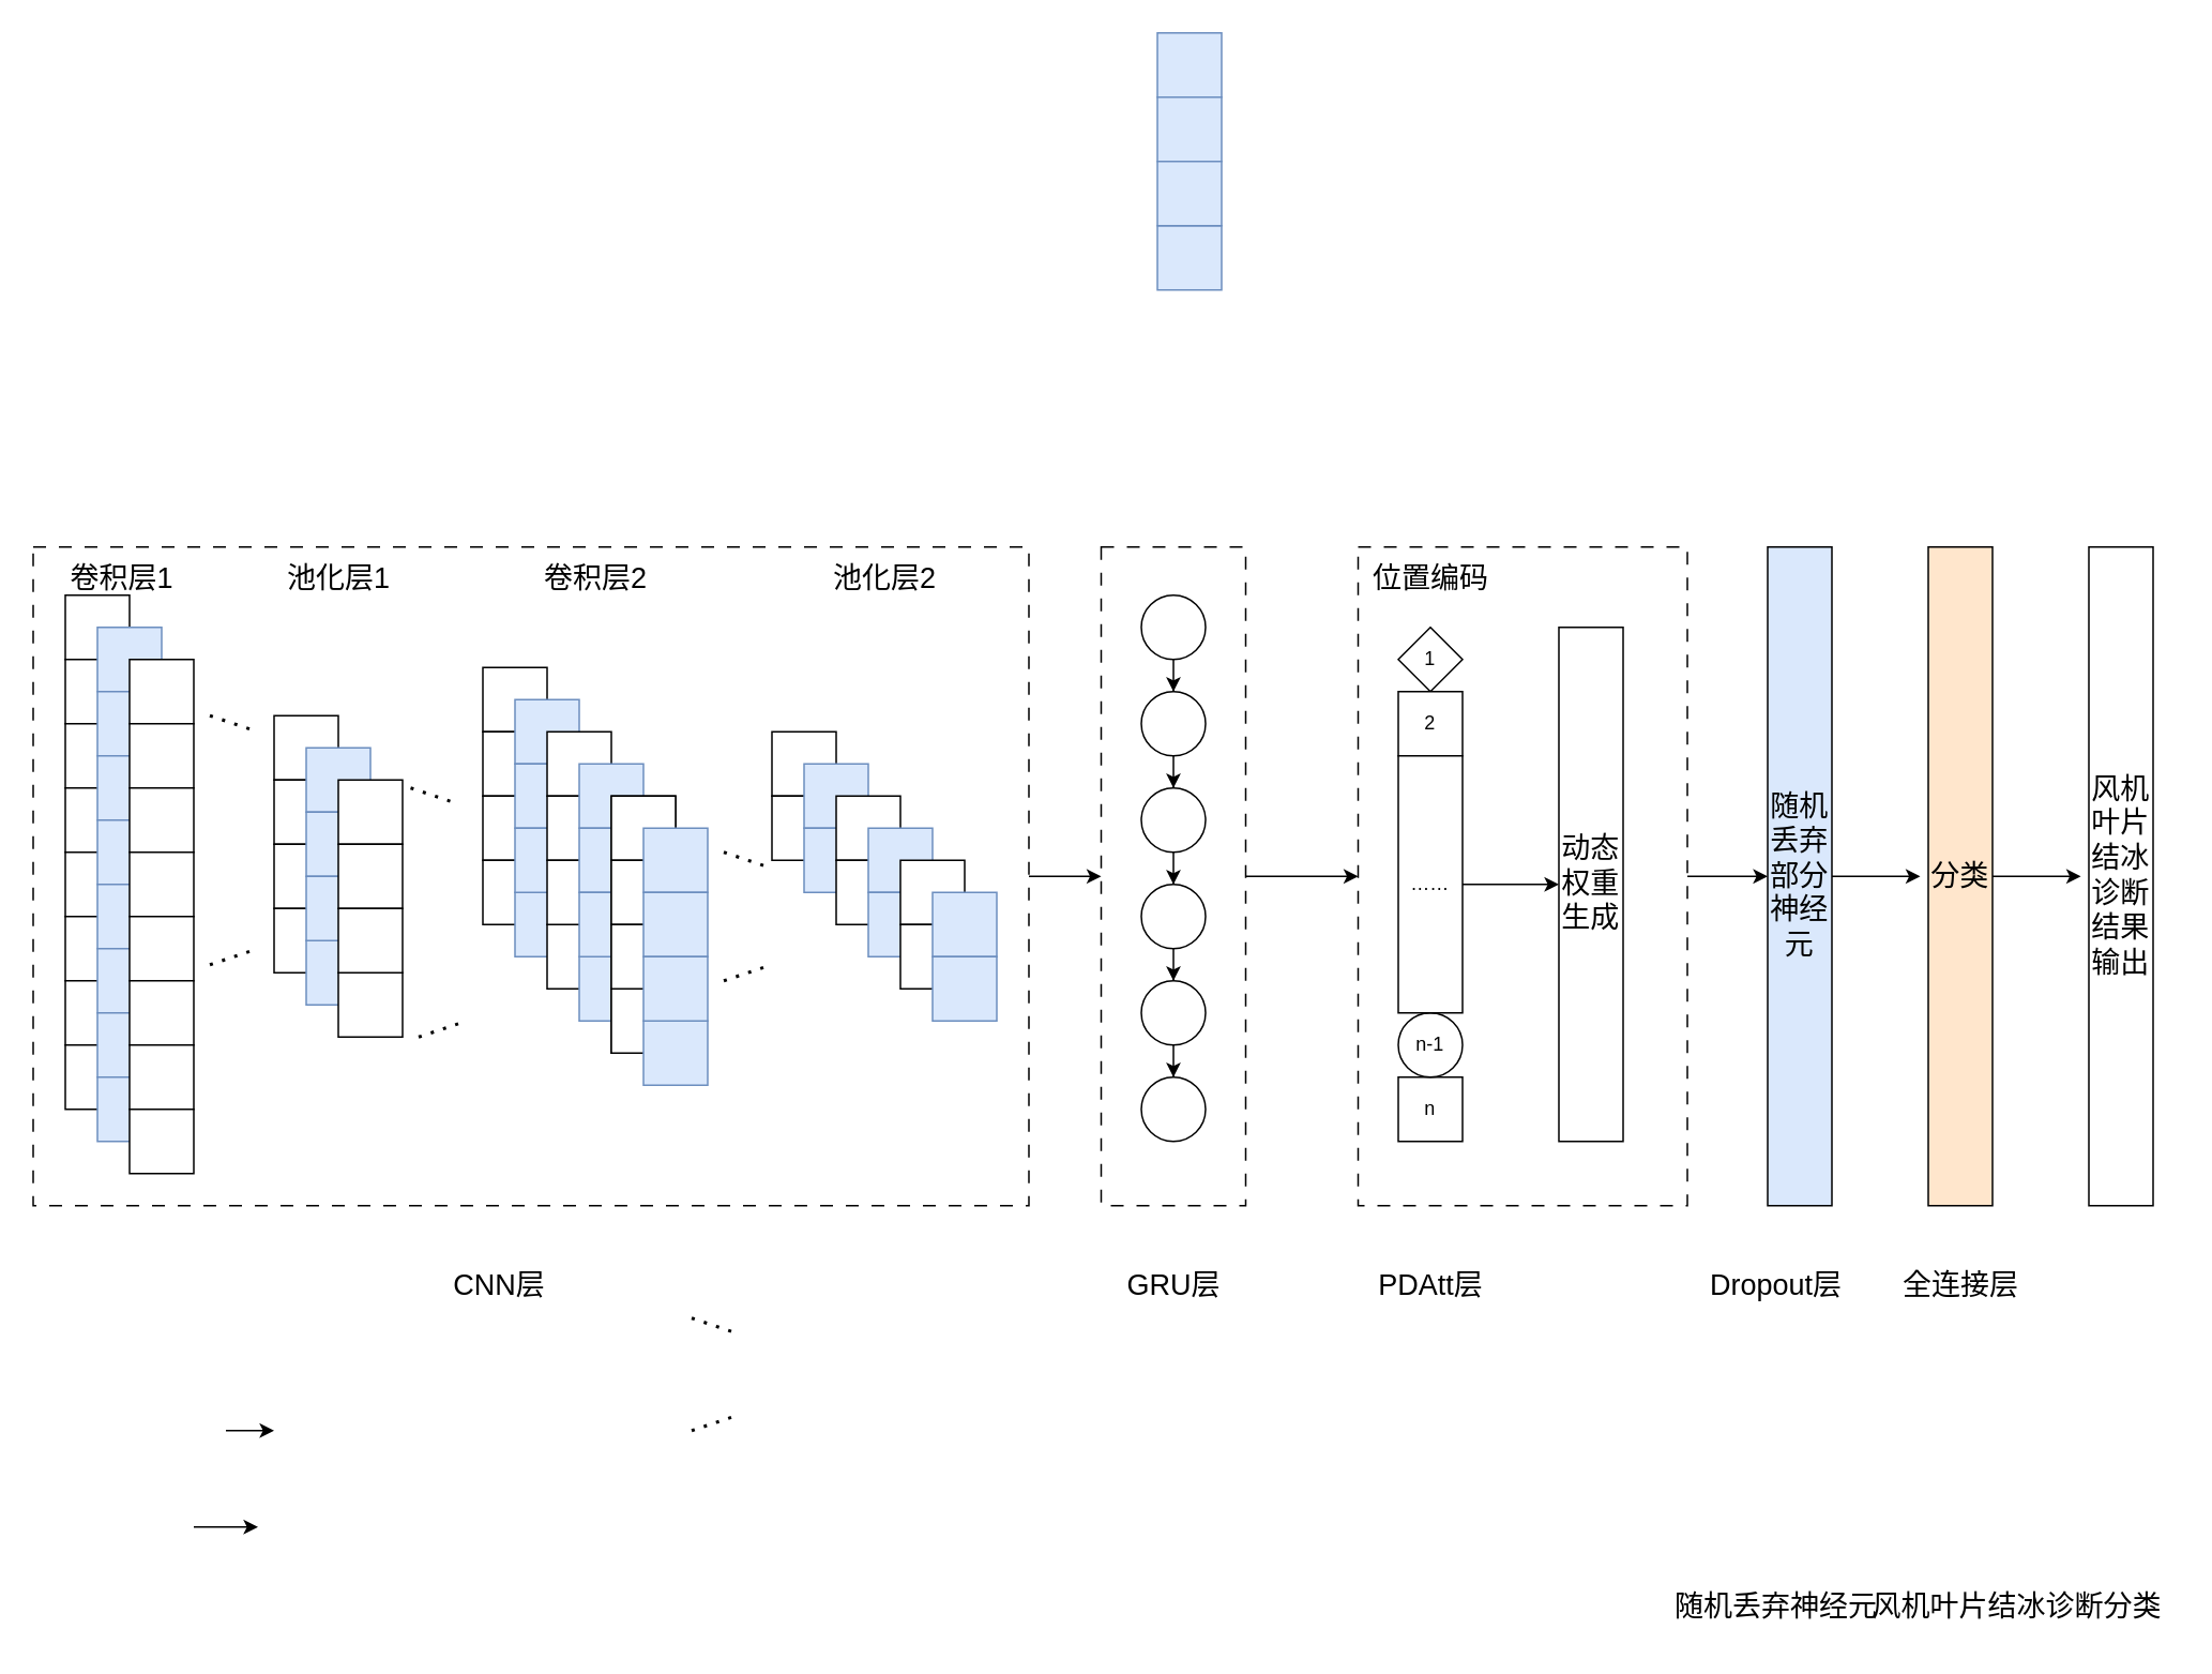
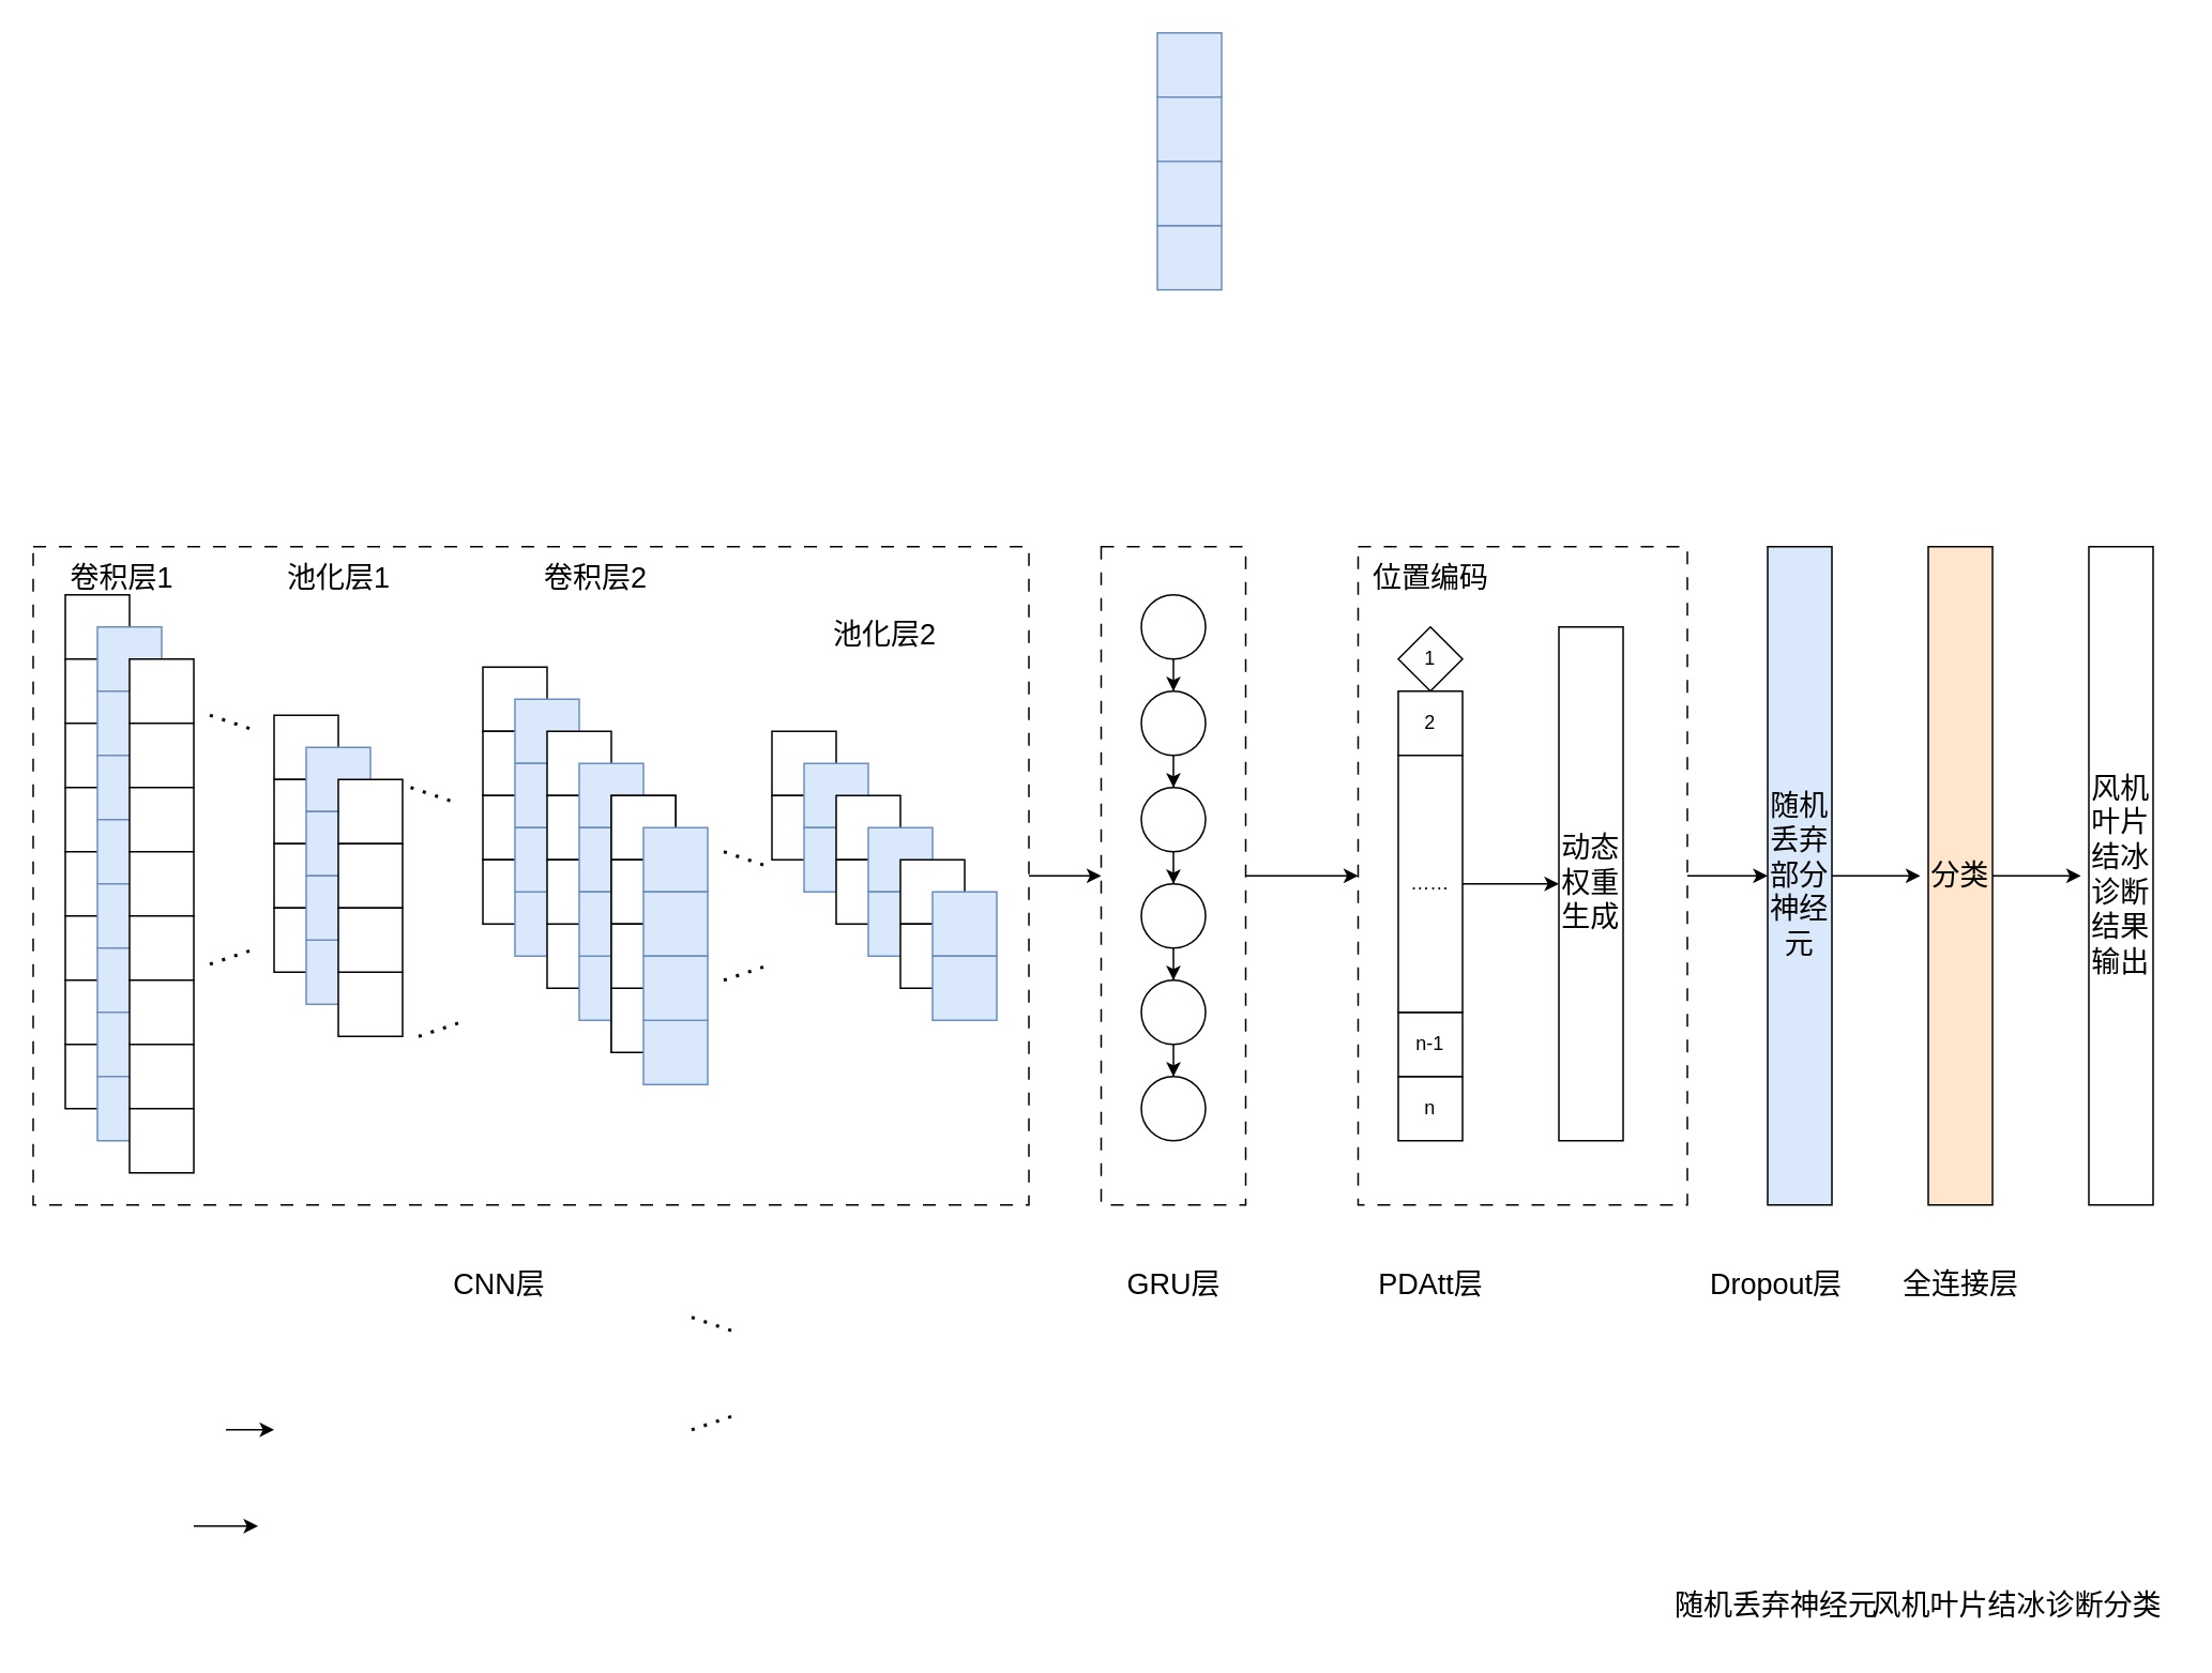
- <mxCell id="108" value="&lt;font style=&quot;font-size: 18px;&quot;&gt;池化层2&lt;/font&gt;" style="text;html=1;align=center;verticalAlign=middle;resizable=0;points=[];autosize=1;strokeColor=none;fillColor=none;" parent="1" vertex="1"><mxGeometry x="505" y="340" width="90" height="40" as="geometry" /></mxCell>
+ <mxCell id="108" value="&lt;font style=&quot;font-size: 18px;&quot;&gt;池化层2&lt;/font&gt;" style="text;html=1;align=center;verticalAlign=middle;resizable=0;points=[];autosize=1;strokeColor=none;fillColor=none;" parent="1" vertex="1"><mxGeometry x="505" y="375" width="90" height="40" as="geometry" /></mxCell>
- <mxCell id="114" value="n-1" style="ellipse;whiteSpace=wrap;html=1;" parent="1" vertex="1"><mxGeometry x="870" y="630" width="40" height="40" as="geometry" /></mxCell>
+ <mxCell id="114" value="n-1" style="rounded=0;whiteSpace=wrap;html=1;" parent="1" vertex="1"><mxGeometry x="870" y="630" width="40" height="40" as="geometry" /></mxCell>
